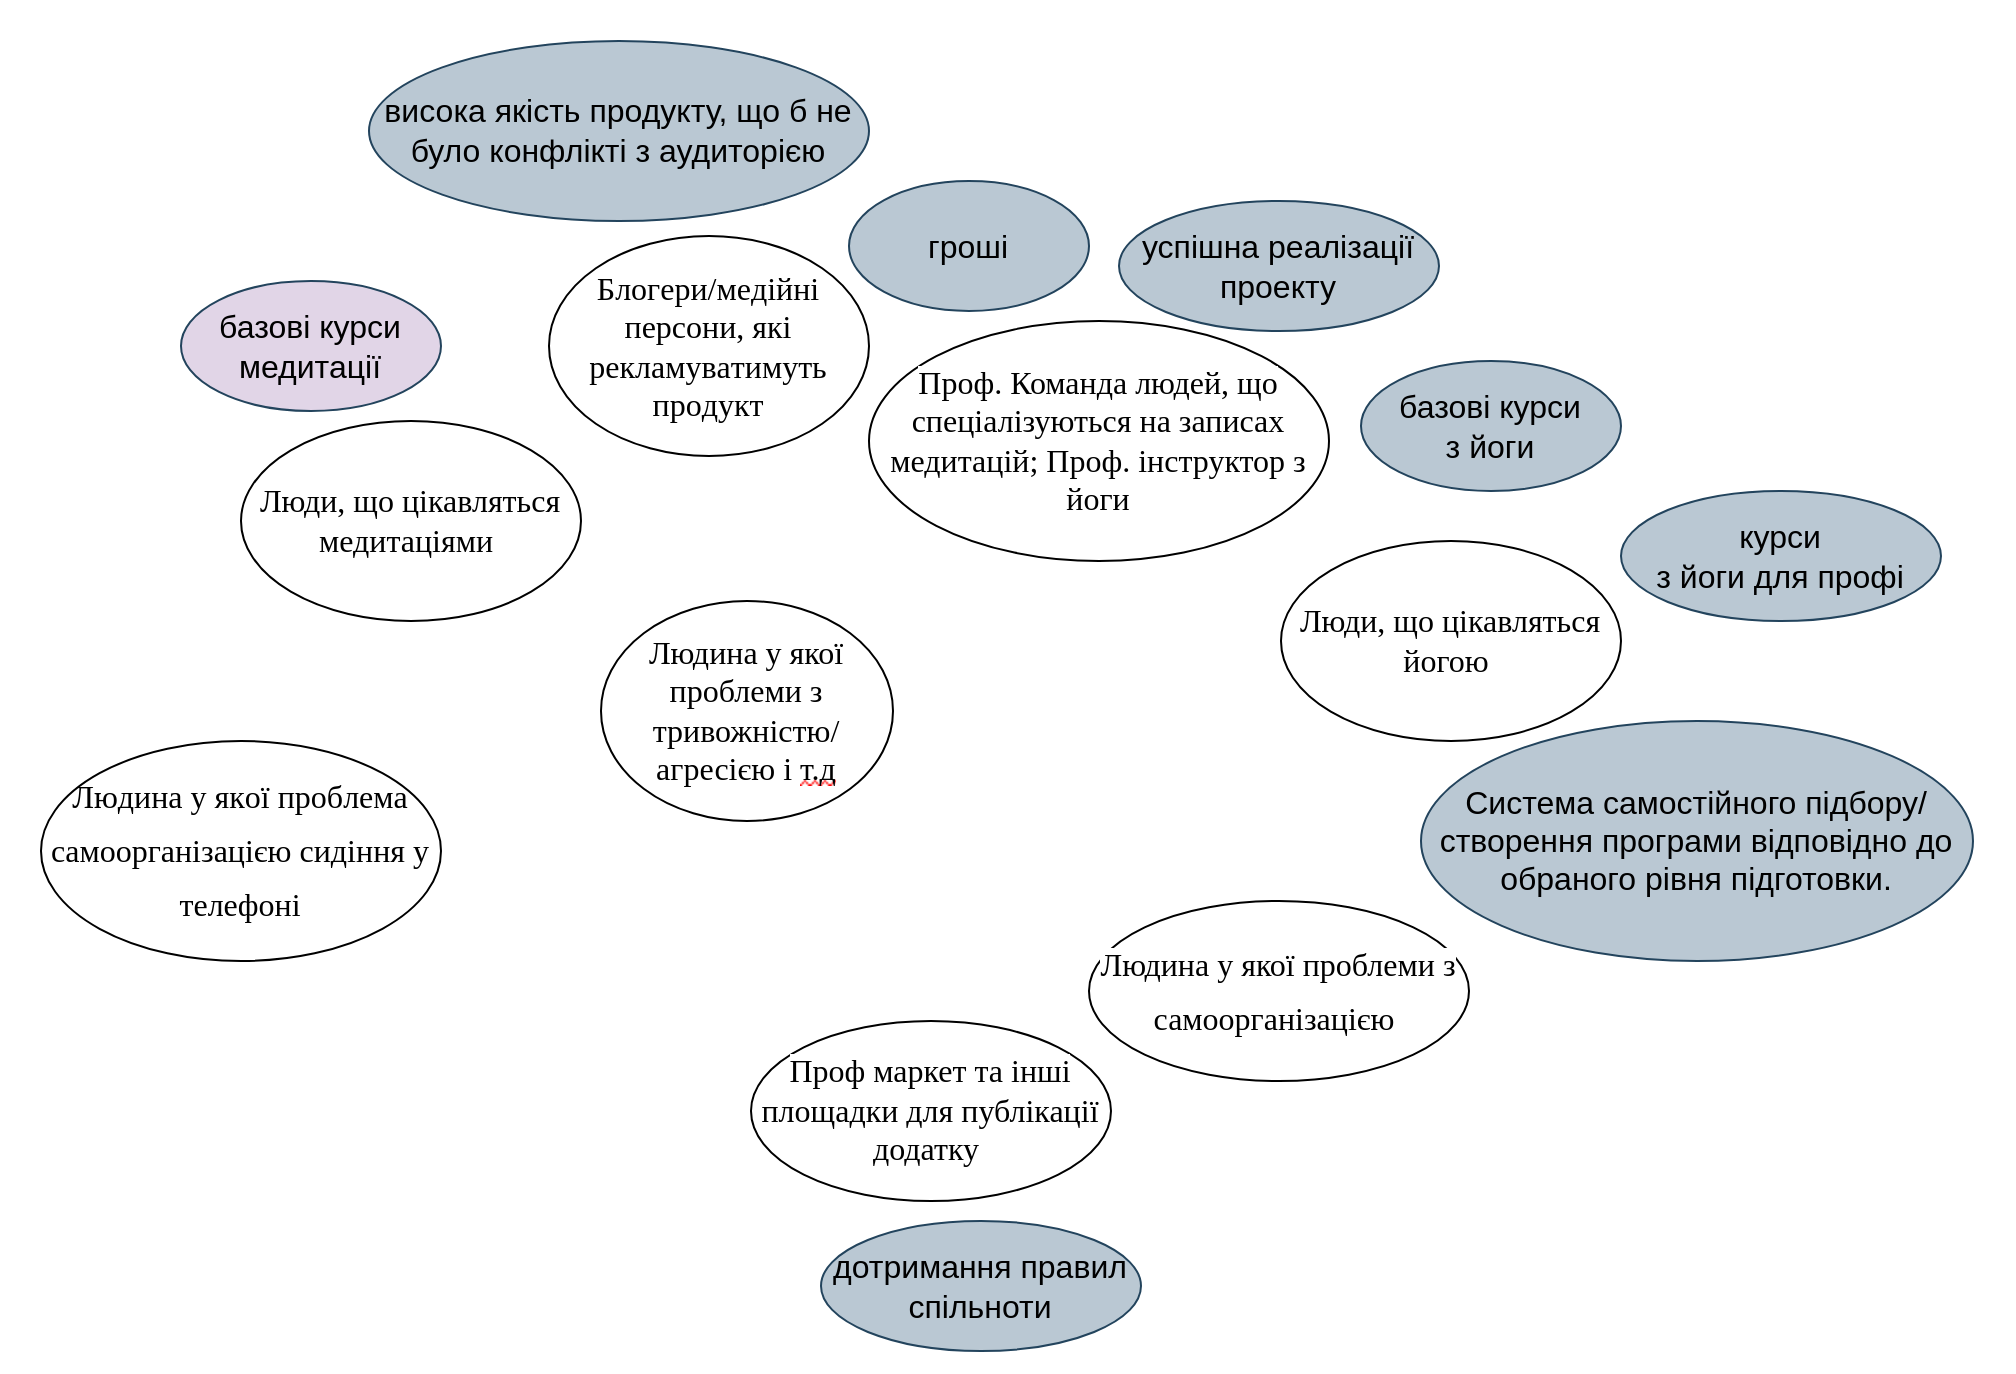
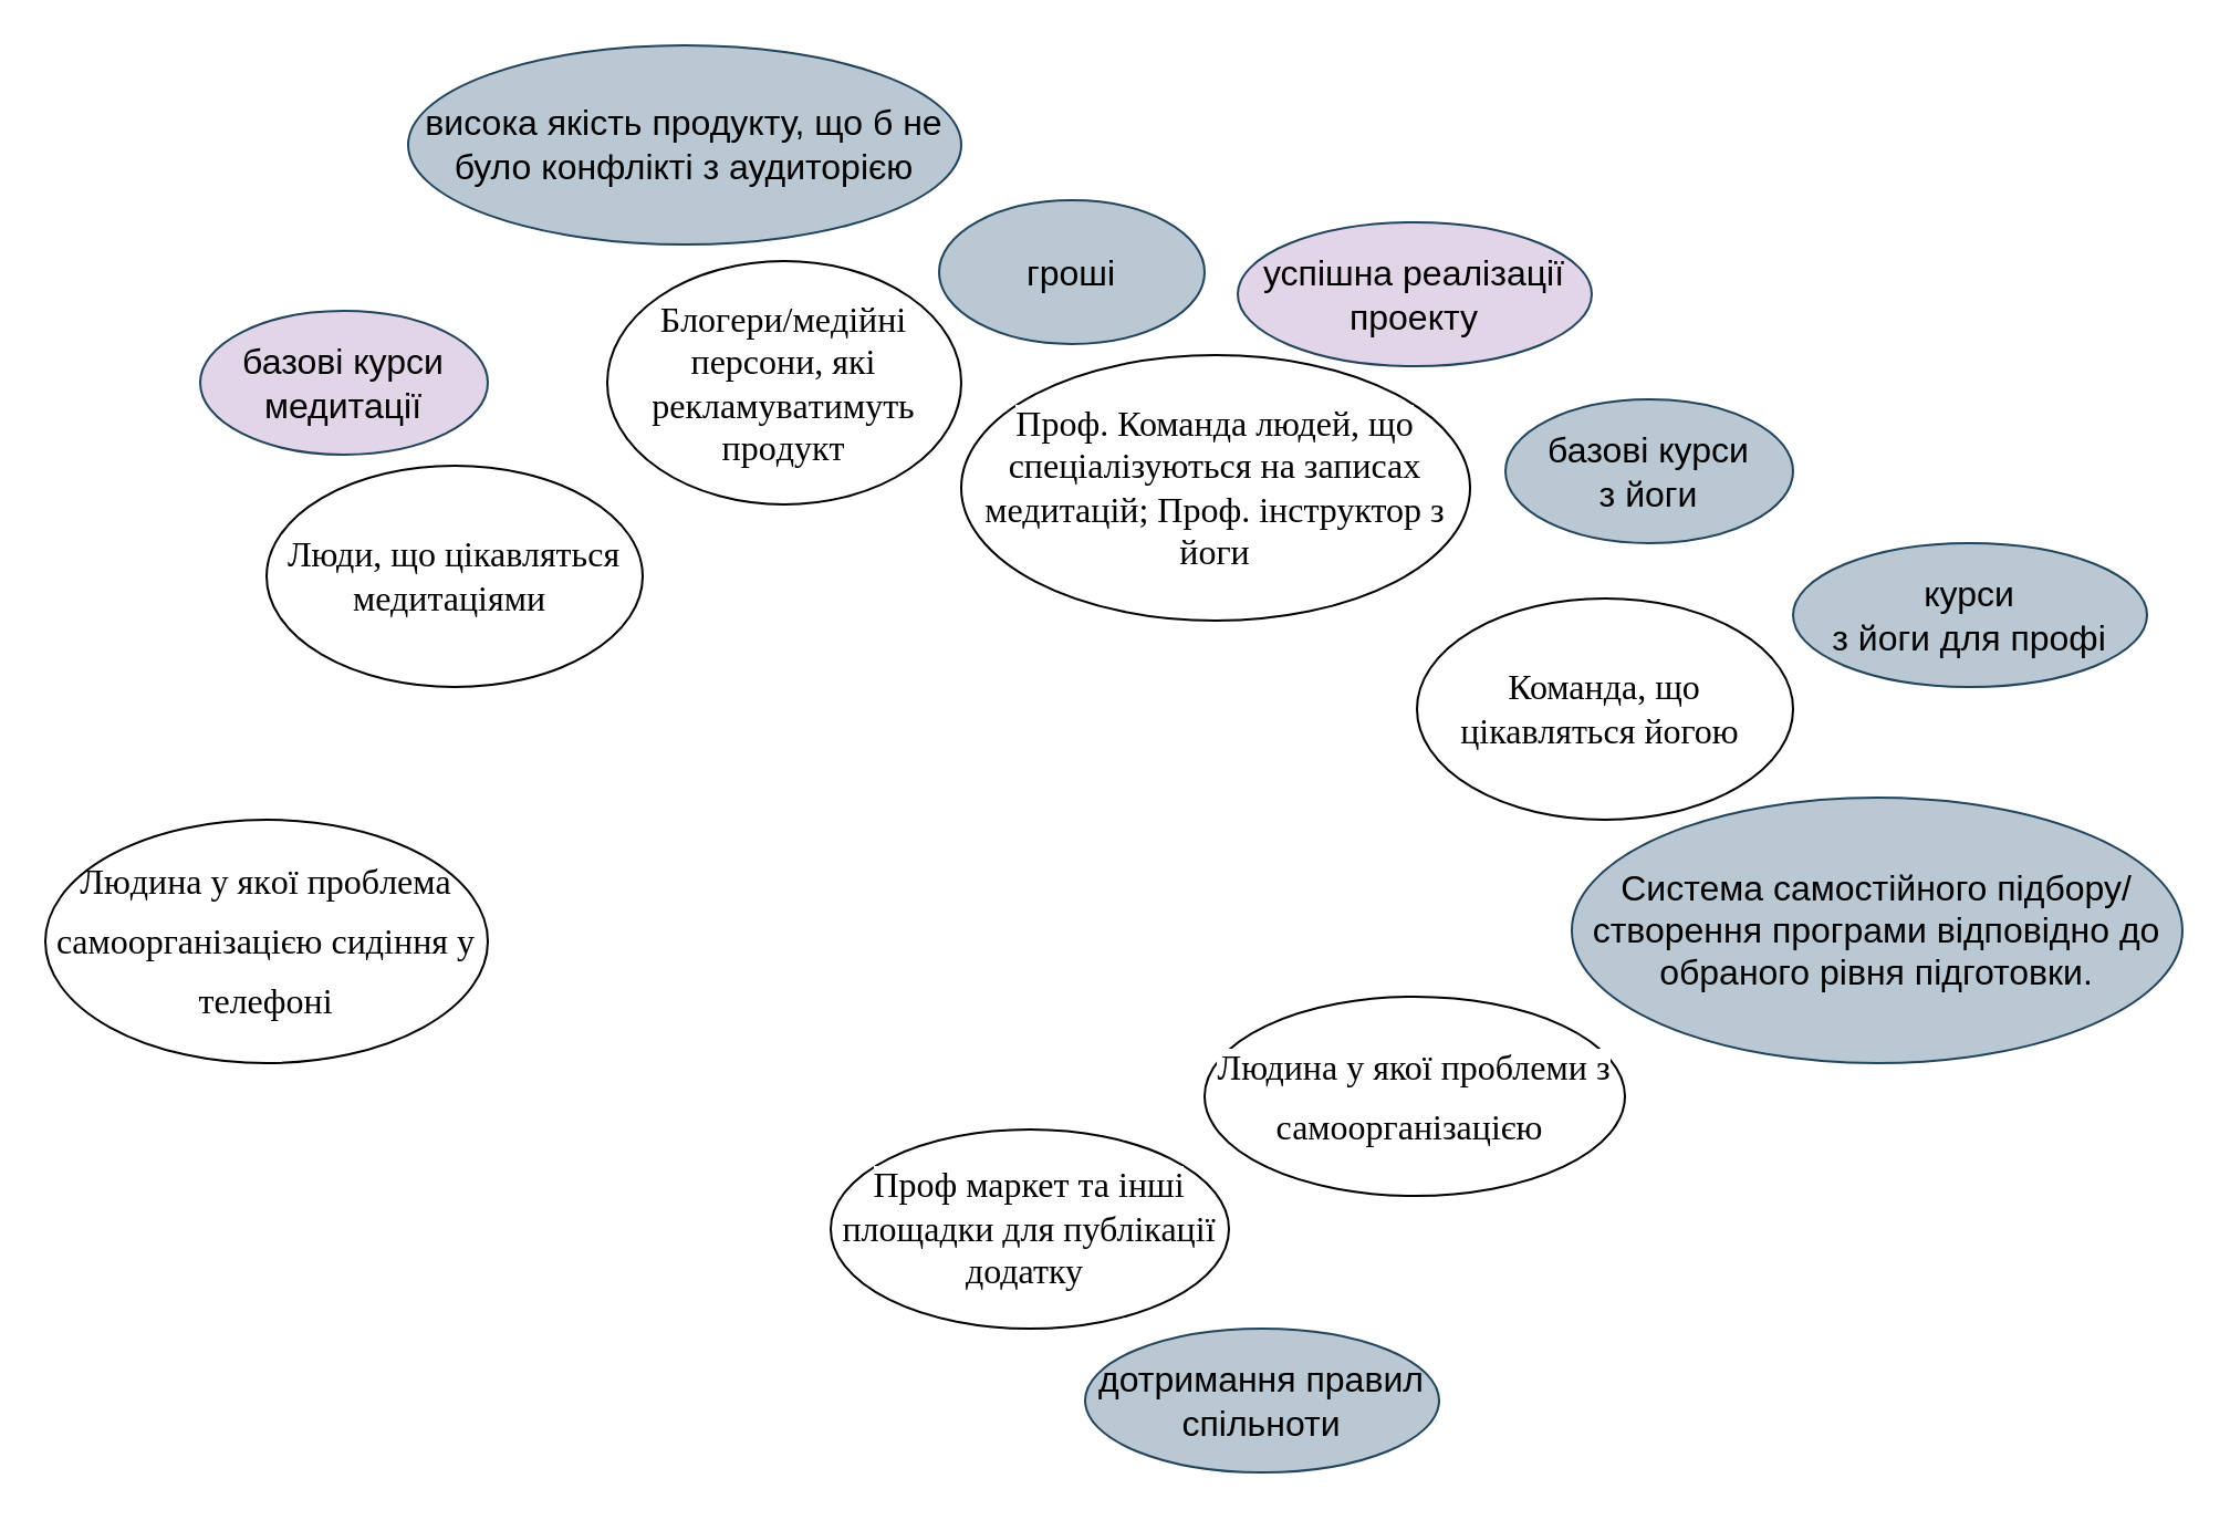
- <mxCell id="14" value="успішна реалізації проекту" style="ellipse;whiteSpace=wrap;html=1;fillColor=#bac8d3;strokeColor=#23445d;strokeWidth=1;fontSize=16;" vertex="1" parent="1"><mxGeometry x="559" y="100" width="160" height="65" as="geometry" /></mxCell>
+ <mxCell id="14" value="успішна реалізації проекту" style="ellipse;whiteSpace=wrap;html=1;fillColor=#e1d5e7;strokeColor=#23445d;strokeWidth=1;fontSize=16;" vertex="1" parent="1"><mxGeometry x="559" y="100" width="160" height="65" as="geometry" /></mxCell>
- <mxCell id="4" value="&lt;span style=&quot;margin: 0px; padding: 0px; user-select: text; -webkit-user-drag: none; -webkit-tap-highlight-color: transparent; text-align: left; background-color: rgb(255, 255, 255); font-size: 12pt; line-height: 19.425px; font-family: &amp;quot;Times New Roman&amp;quot;, &amp;quot;Times New Roman_EmbeddedFont&amp;quot;, &amp;quot;Times New Roman_MSFontService&amp;quot;, serif; font-variant-ligatures: none !important;&quot; class=&quot;TextRun SCXW228384979 BCX9&quot; lang=&quot;UK&quot; data-contrast=&quot;auto&quot;&gt;&lt;span style=&quot;margin: 0px; padding: 0px; user-select: text; -webkit-user-drag: none; -webkit-tap-highlight-color: transparent;&quot; class=&quot;NormalTextRun SCXW228384979 BCX9&quot;&gt;Люди, що&lt;/span&gt;&lt;span style=&quot;margin: 0px; padding: 0px; user-select: text; -webkit-user-drag: none; -webkit-tap-highlight-color: transparent;&quot; class=&quot;NormalTextRun SCXW228384979 BCX9&quot;&gt; цікавляться&lt;/span&gt;&lt;span style=&quot;margin: 0px; padding: 0px; user-select: text; -webkit-user-drag: none; -webkit-tap-highlight-color: transparent;&quot; class=&quot;NormalTextRun SCXW228384979 BCX9&quot;&gt; йогою&lt;/span&gt;&lt;/span&gt;&lt;span style=&quot;margin: 0px; padding: 0px; user-select: text; -webkit-user-drag: none; -webkit-tap-highlight-color: transparent; text-align: left; background-color: rgb(255, 255, 255); font-size: 12pt; line-height: 19.425px; font-family: &amp;quot;Times New Roman&amp;quot;, &amp;quot;Times New Roman_EmbeddedFont&amp;quot;, &amp;quot;Times New Roman_MSFontService&amp;quot;, serif;&quot; data-ccp-props=&quot;{&amp;quot;201341983&amp;quot;:0,&amp;quot;335559740&amp;quot;:259}&quot; class=&quot;EOP SCXW228384979 BCX9&quot;&gt;&amp;nbsp;&lt;/span&gt;" style="ellipse;whiteSpace=wrap;html=1;" vertex="1" parent="1"><mxGeometry x="640" y="270" width="170" height="100" as="geometry" /></mxCell>
+ <mxCell id="4" value="&lt;span style=&quot;margin: 0px; padding: 0px; user-select: text; -webkit-user-drag: none; -webkit-tap-highlight-color: transparent; text-align: left; background-color: rgb(255, 255, 255); font-size: 12pt; line-height: 19.425px; font-family: &amp;quot;Times New Roman&amp;quot;, &amp;quot;Times New Roman_EmbeddedFont&amp;quot;, &amp;quot;Times New Roman_MSFontService&amp;quot;, serif; font-variant-ligatures: none !important;&quot; class=&quot;TextRun SCXW228384979 BCX9&quot; lang=&quot;UK&quot; data-contrast=&quot;auto&quot;&gt;&lt;span style=&quot;margin: 0px; padding: 0px; user-select: text; -webkit-user-drag: none; -webkit-tap-highlight-color: transparent;&quot; class=&quot;NormalTextRun SCXW228384979 BCX9&quot;&gt;Команда, що&lt;/span&gt;&lt;span style=&quot;margin: 0px; padding: 0px; user-select: text; -webkit-user-drag: none; -webkit-tap-highlight-color: transparent;&quot; class=&quot;NormalTextRun SCXW228384979 BCX9&quot;&gt; цікавляться&lt;/span&gt;&lt;span style=&quot;margin: 0px; padding: 0px; user-select: text; -webkit-user-drag: none; -webkit-tap-highlight-color: transparent;&quot; class=&quot;NormalTextRun SCXW228384979 BCX9&quot;&gt; йогою&lt;/span&gt;&lt;/span&gt;&lt;span style=&quot;margin: 0px; padding: 0px; user-select: text; -webkit-user-drag: none; -webkit-tap-highlight-color: transparent; text-align: left; background-color: rgb(255, 255, 255); font-size: 12pt; line-height: 19.425px; font-family: &amp;quot;Times New Roman&amp;quot;, &amp;quot;Times New Roman_EmbeddedFont&amp;quot;, &amp;quot;Times New Roman_MSFontService&amp;quot;, serif;&quot; data-ccp-props=&quot;{&amp;quot;201341983&amp;quot;:0,&amp;quot;335559740&amp;quot;:259}&quot; class=&quot;EOP SCXW228384979 BCX9&quot;&gt;&amp;nbsp;&lt;/span&gt;" style="ellipse;whiteSpace=wrap;html=1;" vertex="1" parent="1"><mxGeometry x="640" y="270" width="170" height="100" as="geometry" /></mxCell>
- <mxCell id="5" value="&lt;span style=&quot;margin: 0px; padding: 0px; user-select: text; -webkit-user-drag: none; -webkit-tap-highlight-color: transparent; font-family: &amp;quot;Times New Roman&amp;quot;, &amp;quot;Times New Roman_EmbeddedFont&amp;quot;, &amp;quot;Times New Roman_MSFontService&amp;quot;, serif; font-size: 16px; font-variant-ligatures: none; text-align: justify; background-color: rgb(255, 255, 255);&quot; class=&quot;NormalTextRun SCXW148370645 BCX9&quot;&gt;Людина у якої проблеми з тривожністю/&lt;/span&gt;&lt;span style=&quot;margin: 0px; padding: 0px; user-select: text; -webkit-user-drag: none; -webkit-tap-highlight-color: transparent; font-family: &amp;quot;Times New Roman&amp;quot;, &amp;quot;Times New Roman_EmbeddedFont&amp;quot;, &amp;quot;Times New Roman_MSFontService&amp;quot;, serif; font-size: 16px; font-variant-ligatures: none; text-align: justify; background-color: rgb(255, 255, 255);&quot; class=&quot;NormalTextRun SCXW148370645 BCX9&quot;&gt;агресією і &lt;/span&gt;&lt;span style=&quot;margin: 0px; padding: 0px; user-select: text; -webkit-user-drag: none; -webkit-tap-highlight-color: transparent; background-repeat: repeat-x; background-position: left bottom; background-image: url(&amp;quot;data:image/gif;base64,R0lGODlhBQAEAJECAP////8AAAAAAAAAACH5BAEAAAIALAAAAAAFAAQAAAIIlGAXCCHrTCgAOw==&amp;quot;); border-bottom: 1px solid transparent; font-family: &amp;quot;Times New Roman&amp;quot;, &amp;quot;Times New Roman_EmbeddedFont&amp;quot;, &amp;quot;Times New Roman_MSFontService&amp;quot;, serif; font-size: 16px; font-variant-ligatures: none; text-align: justify; background-color: rgb(255, 255, 255);&quot; class=&quot;SpellingError SCXW148370645 BCX9&quot;&gt;т.д&lt;/span&gt;" style="ellipse;whiteSpace=wrap;html=1;" vertex="1" parent="1"><mxGeometry x="300" y="300" width="146" height="110" as="geometry" /></mxCell>
- <mxCell id="16" value="&lt;span style=&quot;text-align: left;&quot;&gt;дотримання правил спільноти&lt;/span&gt;" style="ellipse;whiteSpace=wrap;html=1;fillColor=#bac8d3;strokeColor=#23445d;strokeWidth=1;fontSize=16;" vertex="1" parent="1"><mxGeometry x="410" y="610" width="160" height="65" as="geometry" /></mxCell>
+ <mxCell id="16" value="&lt;span style=&quot;text-align: left;&quot;&gt;дотримання правил спільноти&lt;/span&gt;" style="ellipse;whiteSpace=wrap;html=1;fillColor=#bac8d3;strokeColor=#23445d;strokeWidth=1;fontSize=16;" vertex="1" parent="1"><mxGeometry x="490" y="600" width="160" height="65" as="geometry" /></mxCell>
